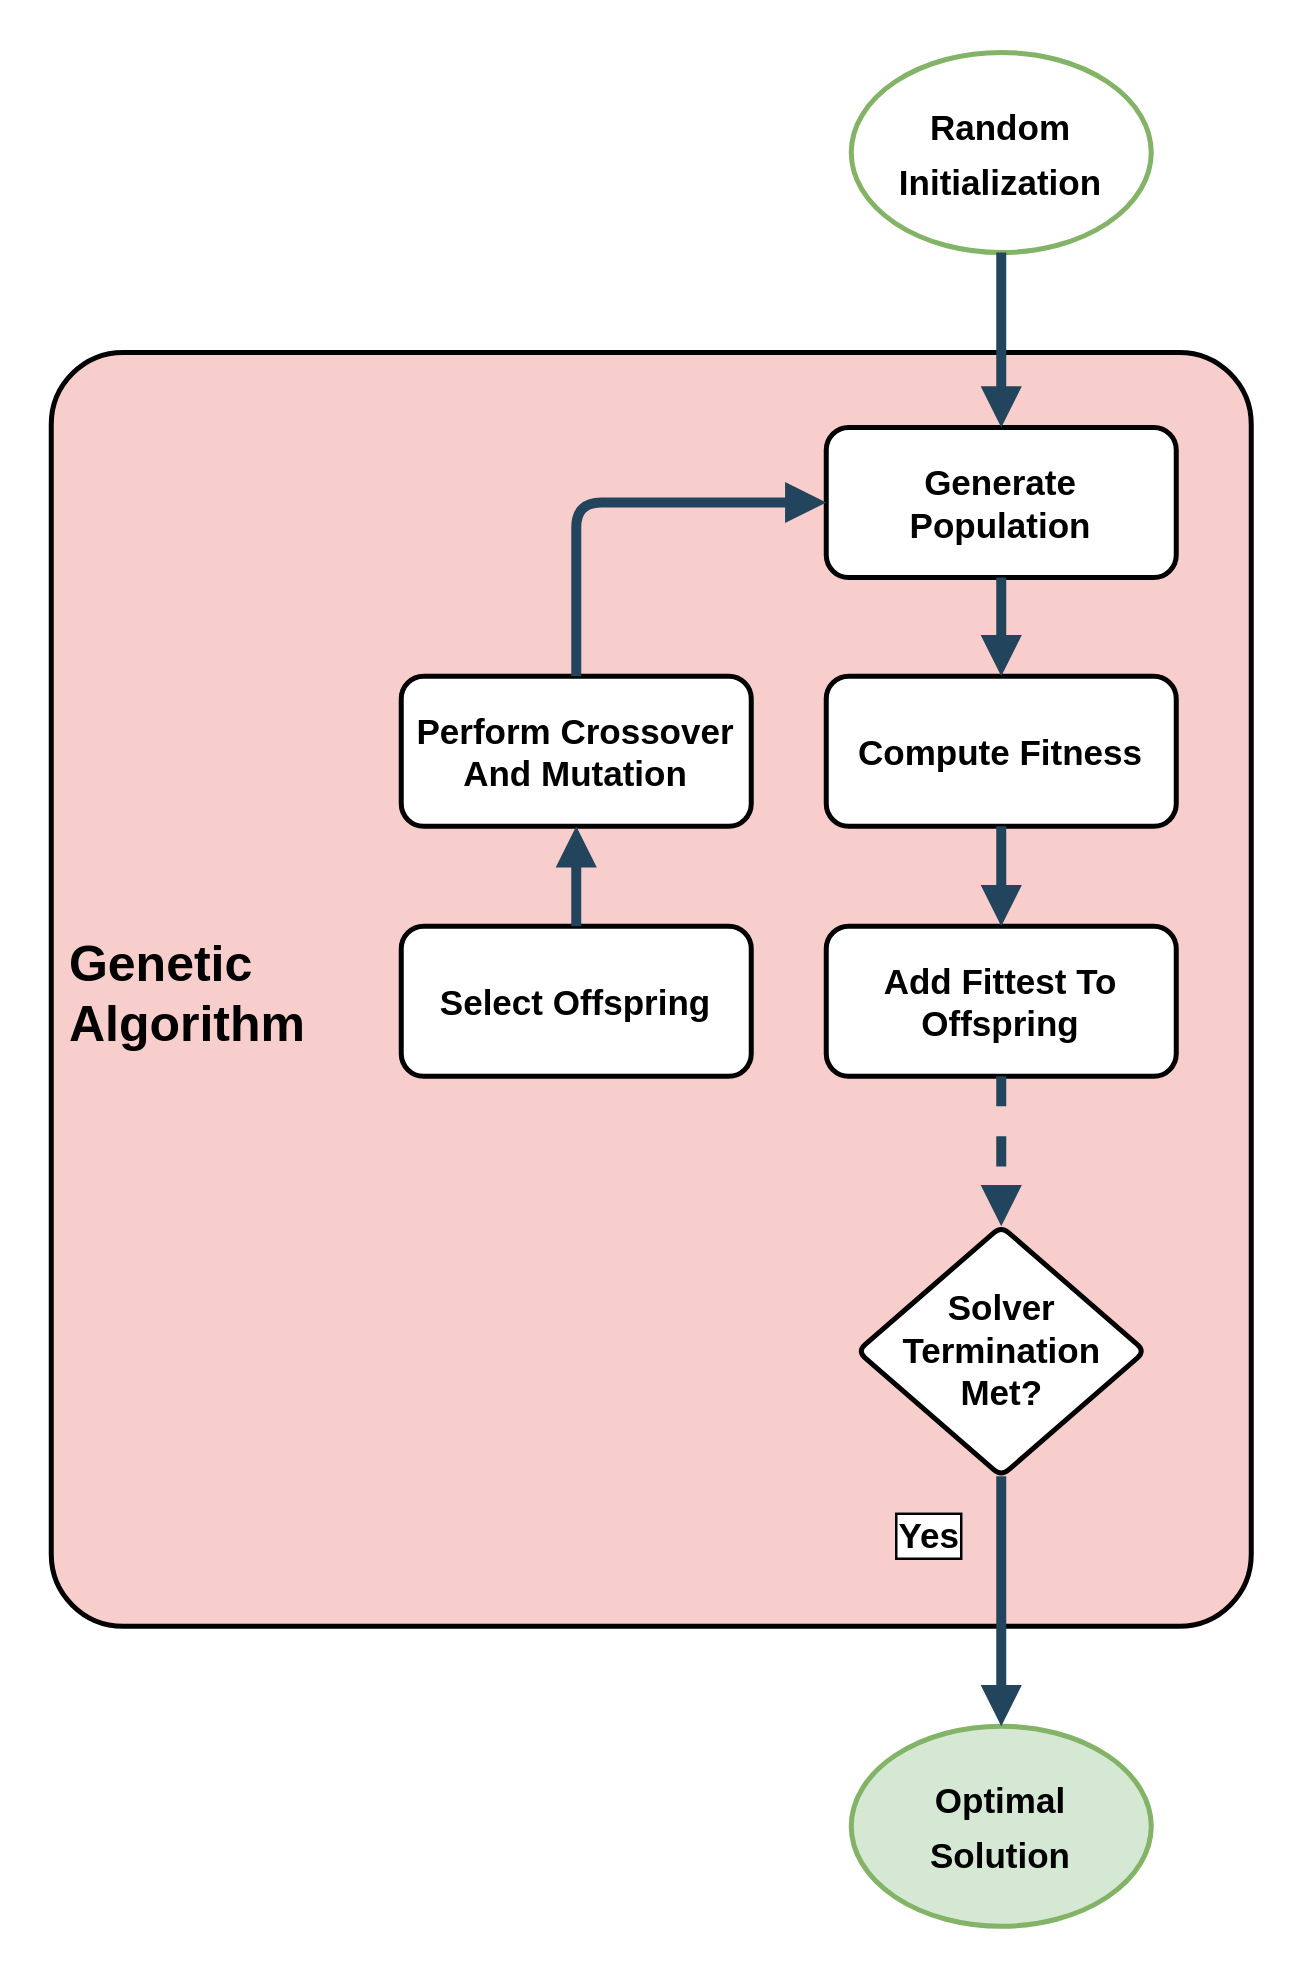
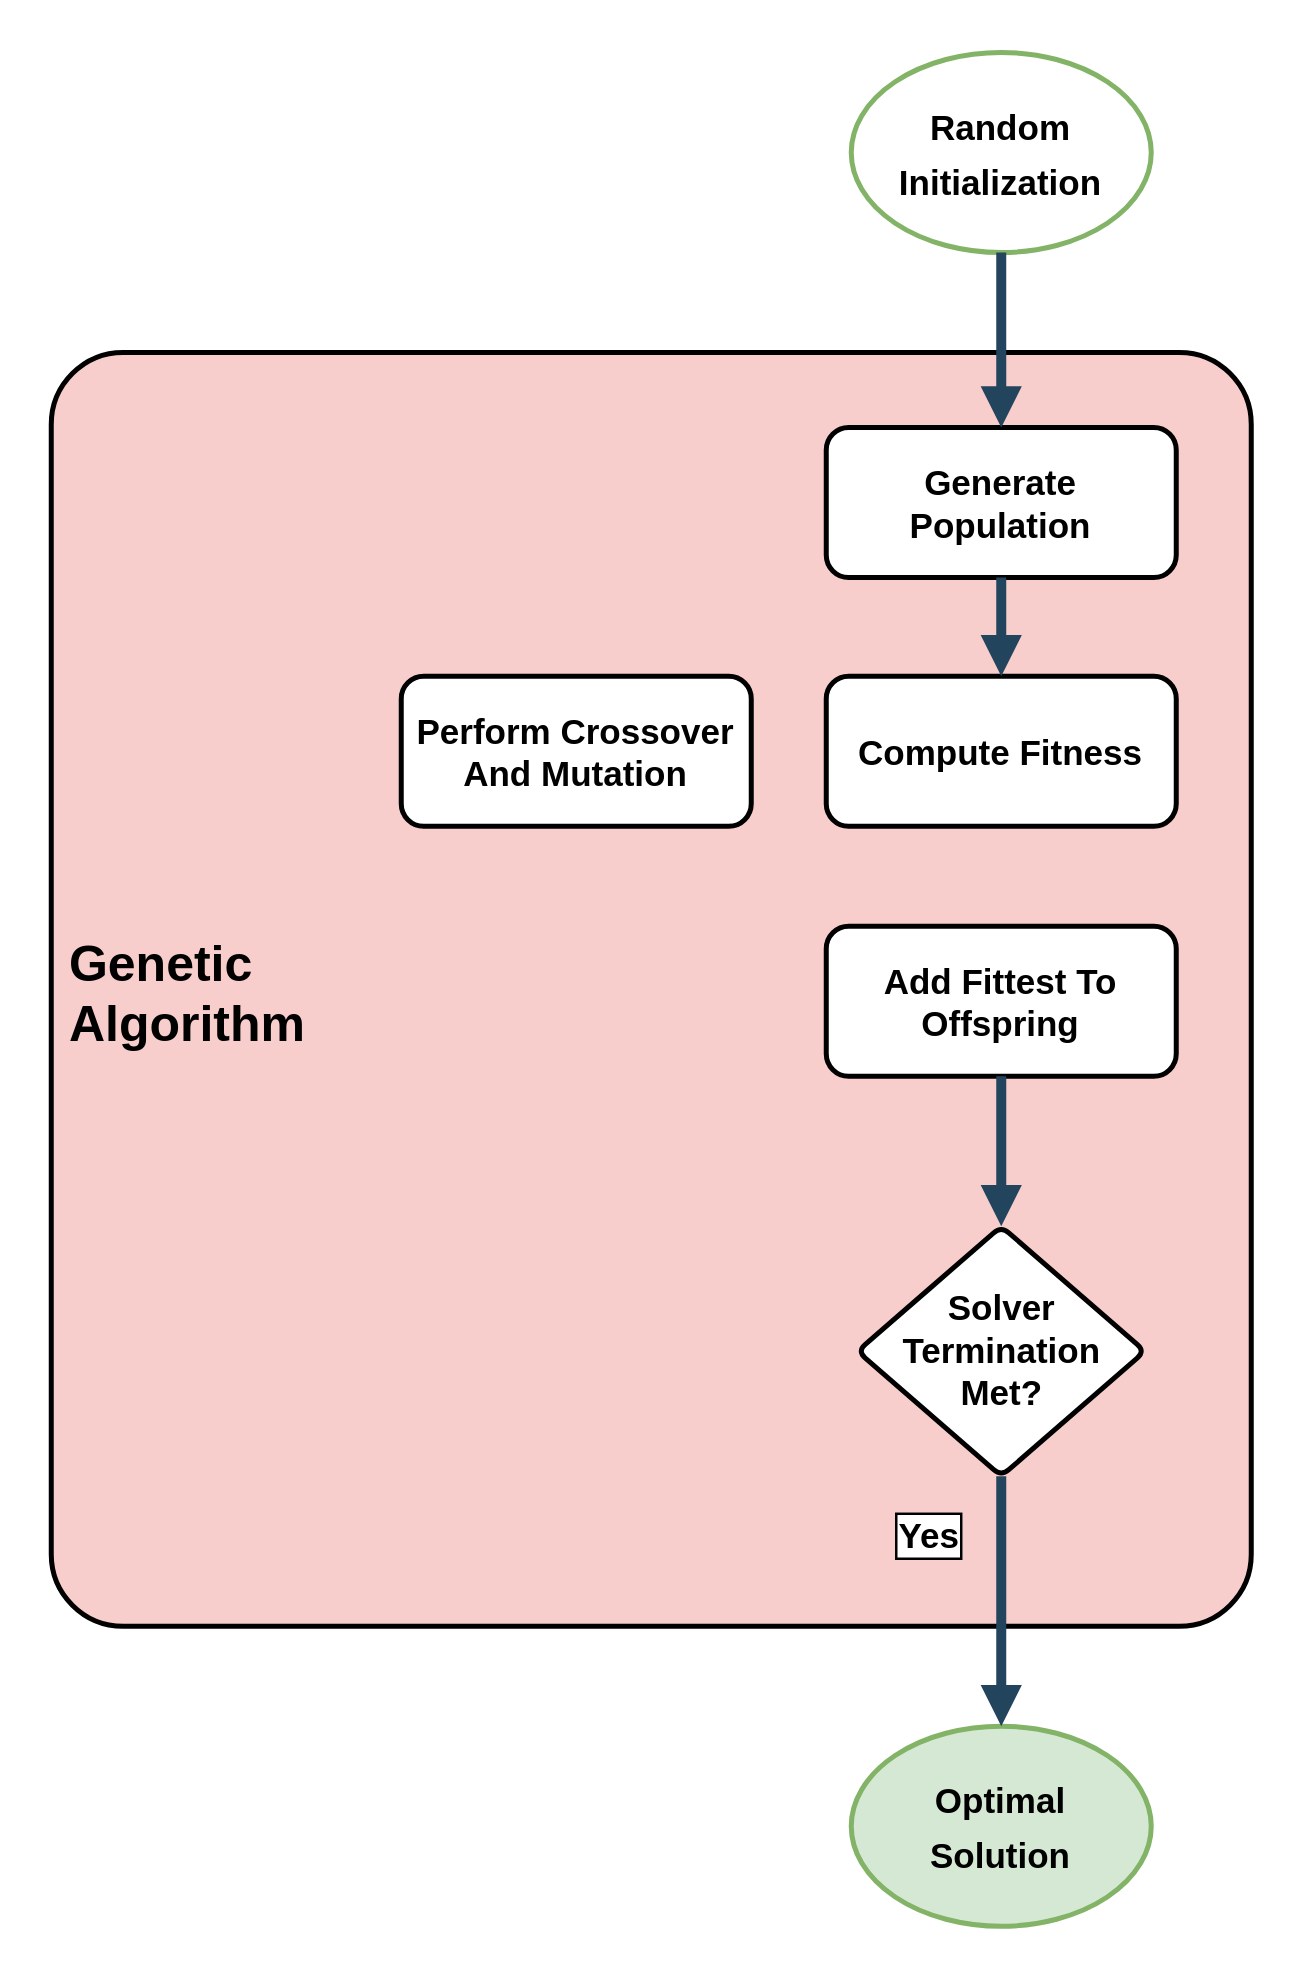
- <mxCell id="14" value="" style="edgeStyle=elbowEdgeStyle;elbow=vertical;strokeWidth=4;endArrow=block;endFill=1;fontStyle=1;strokeColor=#23445D;exitX=0.5;exitY=0;exitDx=0;exitDy=0;entryX=0;entryY=0.5;entryDx=0;entryDy=0;" parent="2" source="13" target="7" edge="1"><mxGeometry x="-38" y="175.5" width="100" height="100" as="geometry"><mxPoint x="332.5" y="485" as="sourcePoint" /><mxPoint x="210" y="220" as="targetPoint" /><Array as="points"><mxPoint x="250" y="180" /></Array></mxGeometry></mxCell>
- <mxCell id="16" value="" style="edgeStyle=elbowEdgeStyle;elbow=vertical;strokeWidth=4;endArrow=block;endFill=1;fontStyle=1;strokeColor=#23445D;exitX=0.5;exitY=1;exitDx=0;exitDy=0;entryX=0.5;entryY=0;entryDx=0;entryDy=0;" parent="2" source="8" target="15" edge="1"><mxGeometry x="-68" y="164.5" width="100" height="100" as="geometry"><mxPoint x="390" y="309.5" as="sourcePoint" /><mxPoint x="390" y="430" as="targetPoint" /></mxGeometry></mxCell>
- <mxCell id="19" value="" style="edgeStyle=elbowEdgeStyle;elbow=vertical;strokeWidth=4;endArrow=block;endFill=1;fontStyle=1;strokeColor=#23445D;exitX=0.5;exitY=0;exitDx=0;exitDy=0;entryX=0.5;entryY=1;entryDx=0;entryDy=0;startArrow=none;" parent="2" source="18" target="13" edge="1"><mxGeometry x="-48" y="165.5" width="100" height="100" as="geometry"><mxPoint x="390" y="400" as="sourcePoint" /><mxPoint x="390" y="430" as="targetPoint" /><Array as="points" /></mxGeometry></mxCell>
- <mxCell id="18" value="Select Offspring" style="rounded=1;fillColor=#FFFFFF;strokeColor=default;shadow=0;gradientColor=none;fontStyle=1;fontColor=#000000;fontSize=14;strokeWidth=2;container=0;" parent="2" vertex="1"><mxGeometry x="140" y="349.5" width="140" height="60" as="geometry" /></mxCell>
- <mxCell id="17" value="" style="edgeStyle=elbowEdgeStyle;elbow=vertical;strokeWidth=4;endArrow=block;endFill=1;fontStyle=1;strokeColor=#23445D;exitX=0.5;exitY=1;exitDx=0;exitDy=0;entryX=0.5;entryY=0;entryDx=0;entryDy=0;dashed=1;" parent="2" source="15" target="10" edge="1"><mxGeometry x="-58" y="174.5" width="100" height="100" as="geometry"><mxPoint x="390" y="319.5" as="sourcePoint" /><mxPoint x="390" y="359.5" as="targetPoint" /><Array as="points"><mxPoint x="400" y="449.5" /></Array></mxGeometry></mxCell>
+ <mxCell id="17" value="" style="edgeStyle=elbowEdgeStyle;elbow=vertical;strokeWidth=4;endArrow=block;endFill=1;fontStyle=1;strokeColor=#23445D;exitX=0.5;exitY=1;exitDx=0;exitDy=0;entryX=0.5;entryY=0;entryDx=0;entryDy=0;" parent="2" source="15" target="10" edge="1"><mxGeometry x="-58" y="174.5" width="100" height="100" as="geometry"><mxPoint x="390" y="319.5" as="sourcePoint" /><mxPoint x="390" y="359.5" as="targetPoint" /><Array as="points"><mxPoint x="400" y="449.5" /></Array></mxGeometry></mxCell>
